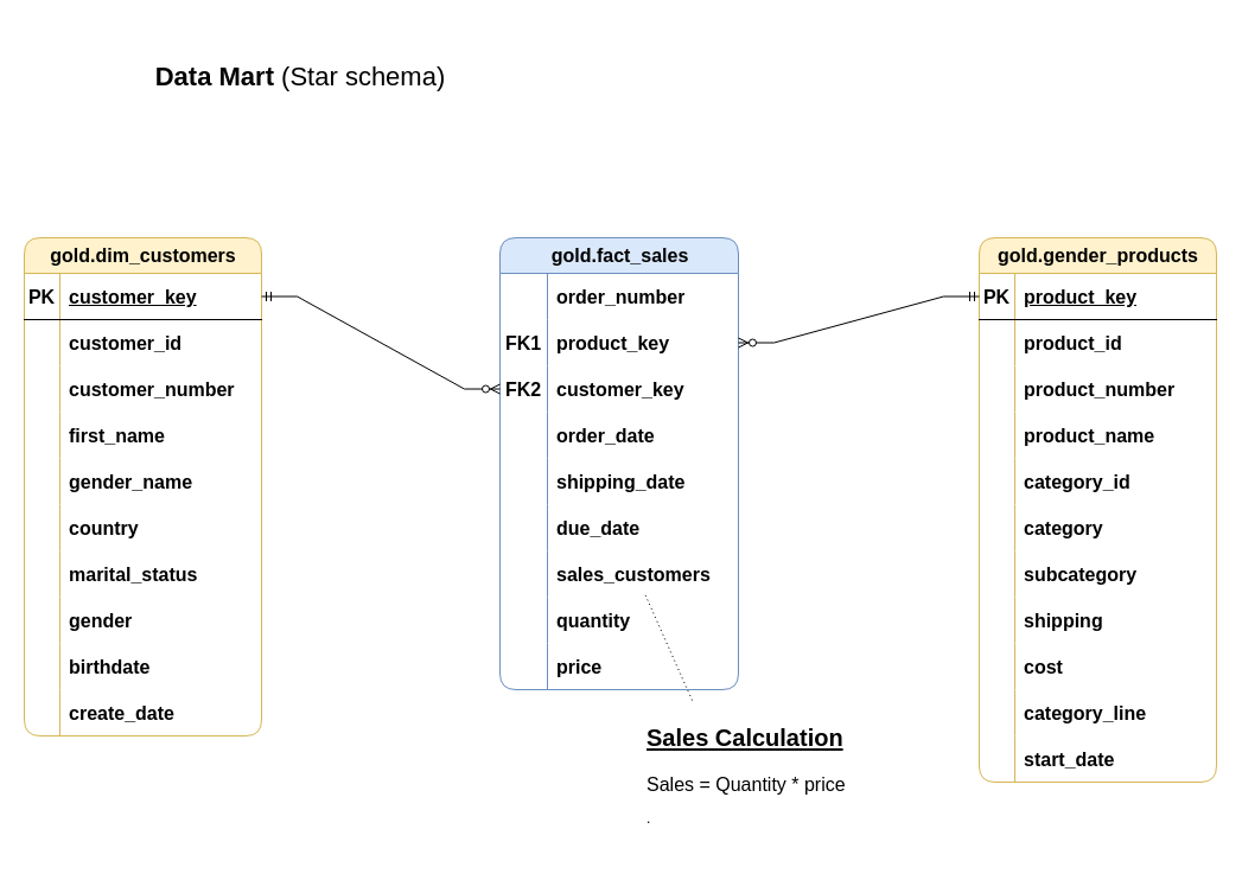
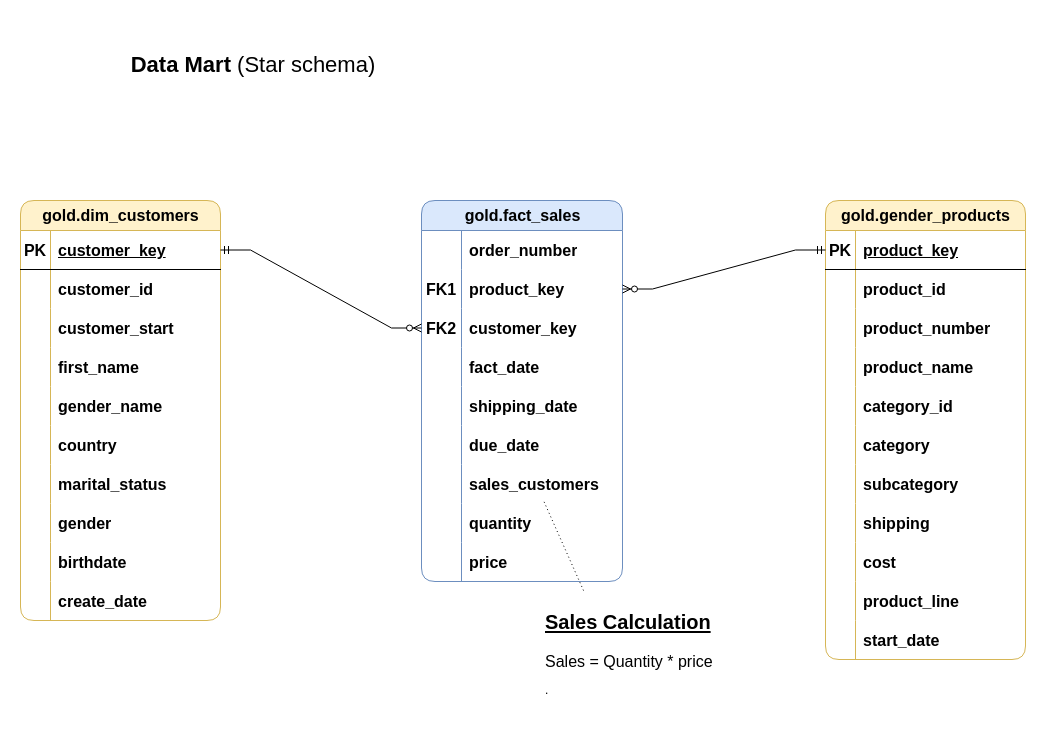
- <mxCell id="12" value="&lt;b&gt;customer_number&lt;/b&gt;" style="shape=partialRectangle;connectable=0;fillColor=none;top=0;left=0;bottom=0;right=0;align=left;spacingLeft=6;overflow=hidden;whiteSpace=wrap;html=1;fontSize=16;" vertex="1" parent="10"><mxGeometry x="30" width="170" height="39" as="geometry"><mxRectangle width="170" height="39" as="alternateBounds" /></mxGeometry></mxCell>
+ <mxCell id="12" value="&lt;b&gt;customer_start&lt;/b&gt;" style="shape=partialRectangle;connectable=0;fillColor=none;top=0;left=0;bottom=0;right=0;align=left;spacingLeft=6;overflow=hidden;whiteSpace=wrap;html=1;fontSize=16;" vertex="1" parent="10"><mxGeometry x="30" width="170" height="39" as="geometry"><mxRectangle width="170" height="39" as="alternateBounds" /></mxGeometry></mxCell>
- <mxCell id="80" value="&lt;b&gt;order_date&lt;/b&gt;" style="shape=partialRectangle;connectable=0;fillColor=none;top=0;left=0;bottom=0;right=0;align=left;spacingLeft=6;overflow=hidden;whiteSpace=wrap;html=1;fontSize=16;" vertex="1" parent="78"><mxGeometry x="40" width="161" height="39" as="geometry"><mxRectangle width="161" height="39" as="alternateBounds" /></mxGeometry></mxCell>
+ <mxCell id="80" value="&lt;b&gt;fact_date&lt;/b&gt;" style="shape=partialRectangle;connectable=0;fillColor=none;top=0;left=0;bottom=0;right=0;align=left;spacingLeft=6;overflow=hidden;whiteSpace=wrap;html=1;fontSize=16;" vertex="1" parent="78"><mxGeometry x="40" width="161" height="39" as="geometry"><mxRectangle width="161" height="39" as="alternateBounds" /></mxGeometry></mxCell>
- <mxCell id="64" value="&lt;b&gt;category_line&lt;/b&gt;" style="shape=partialRectangle;connectable=0;fillColor=none;top=0;left=0;bottom=0;right=0;align=left;spacingLeft=6;overflow=hidden;whiteSpace=wrap;html=1;fontSize=16;" vertex="1" parent="62"><mxGeometry x="30" width="170" height="39" as="geometry"><mxRectangle width="170" height="39" as="alternateBounds" /></mxGeometry></mxCell>
+ <mxCell id="64" value="&lt;b&gt;product_line&lt;/b&gt;" style="shape=partialRectangle;connectable=0;fillColor=none;top=0;left=0;bottom=0;right=0;align=left;spacingLeft=6;overflow=hidden;whiteSpace=wrap;html=1;fontSize=16;" vertex="1" parent="62"><mxGeometry x="30" width="170" height="39" as="geometry"><mxRectangle width="170" height="39" as="alternateBounds" /></mxGeometry></mxCell>
